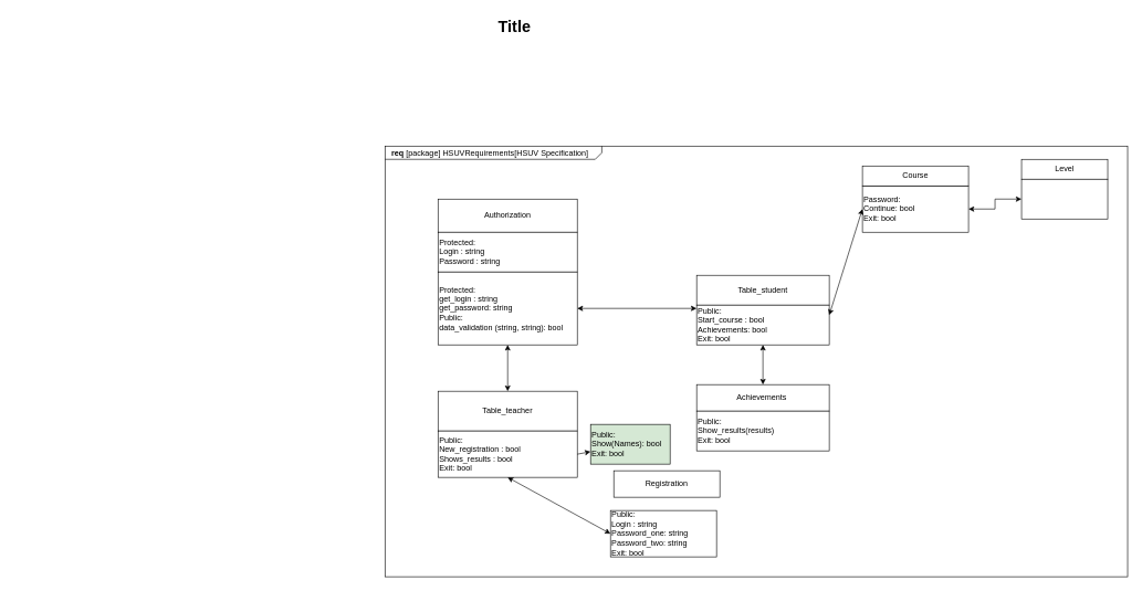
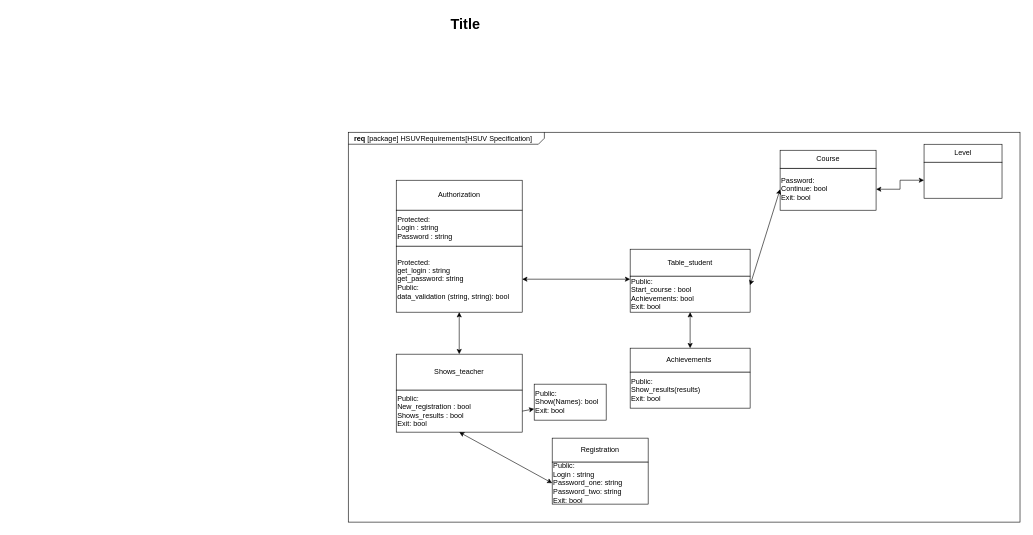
- <mxCell id="11" value="Table_teacher" style="rounded=0;whiteSpace=wrap;html=1;align=center;" vertex="1" parent="1"><mxGeometry x="660" y="590" width="210" height="60" as="geometry" /></mxCell>
+ <mxCell id="11" value="Shows_teacher" style="rounded=0;whiteSpace=wrap;html=1;align=center;" vertex="1" parent="1"><mxGeometry x="660" y="590" width="210" height="60" as="geometry" /></mxCell>
- <mxCell id="19" value="Public:&lt;br&gt;Show(Names): bool&lt;br&gt;Exit: bool&amp;nbsp;" style="rounded=0;whiteSpace=wrap;html=1;align=left;fillColor=#d5e8d4;" vertex="1" parent="1"><mxGeometry x="890" y="640" width="120" height="60" as="geometry" /></mxCell>
+ <mxCell id="19" value="Public:&lt;br&gt;Show(Names): bool&lt;br&gt;Exit: bool&amp;nbsp;" style="rounded=0;whiteSpace=wrap;html=1;align=left;" vertex="1" parent="1"><mxGeometry x="890" y="640" width="120" height="60" as="geometry" /></mxCell>
- <mxCell id="24" value="Registration" style="rounded=0;whiteSpace=wrap;html=1;align=center;" vertex="1" parent="1"><mxGeometry x="925" y="710" width="160" height="40" as="geometry" /></mxCell>
+ <mxCell id="24" value="Registration" style="rounded=0;whiteSpace=wrap;html=1;align=center;" vertex="1" parent="1"><mxGeometry x="920" y="730" width="160" height="40" as="geometry" /></mxCell>
